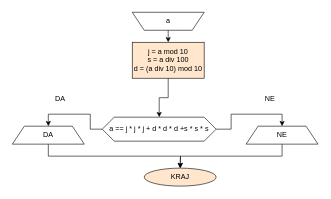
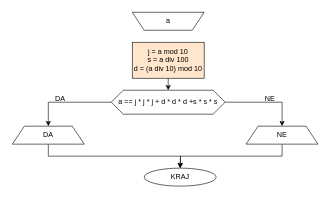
- <mxCell id="3" style="edgeStyle=orthogonalEdgeStyle;rounded=0;orthogonalLoop=1;jettySize=auto;html=1;exitX=0.5;exitY=1;exitDx=0;exitDy=0;entryX=0.5;entryY=0;entryDx=0;entryDy=0;" edge="1" parent="1" source="4" target="6"><mxGeometry relative="1" as="geometry" /></mxCell>
- <mxCell id="9" value="a == j * j * j + d * d * d +s * s * s" style="shape=hexagon;perimeter=hexagonPerimeter2;whiteSpace=wrap;html=1;fixedSize=1;" vertex="1" parent="1"><mxGeometry x="170" y="195" width="190" height="40" as="geometry" /></mxCell>
+ <mxCell id="9" value="a == j * j * j + d * d * d +s * s * s" style="shape=hexagon;perimeter=hexagonPerimeter2;whiteSpace=wrap;html=1;fixedSize=1;" vertex="1" parent="1"><mxGeometry x="185" y="150" width="190" height="40" as="geometry" /></mxCell>
- <mxCell id="16" value="KRAJ" style="ellipse;whiteSpace=wrap;html=1;fillColor=#ffe6cc;" vertex="1" parent="1"><mxGeometry x="240" y="280" width="120" height="30" as="geometry" /></mxCell>
+ <mxCell id="16" value="KRAJ" style="ellipse;whiteSpace=wrap;html=1;" vertex="1" parent="1"><mxGeometry x="240" y="280" width="120" height="30" as="geometry" /></mxCell>
